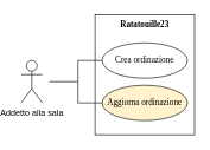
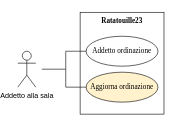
- <mxCell id="3" value="Crea ordinazione" style="ellipse;whiteSpace=wrap;html=1;fontFamily=Verdana;" parent="1" vertex="1"><mxGeometry x="134" y="60" width="120" height="50" as="geometry" /></mxCell>
+ <mxCell id="3" value="Addetto ordinazione" style="ellipse;whiteSpace=wrap;html=1;fontFamily=Verdana;" parent="1" vertex="1"><mxGeometry x="134" y="60" width="120" height="50" as="geometry" /></mxCell>
